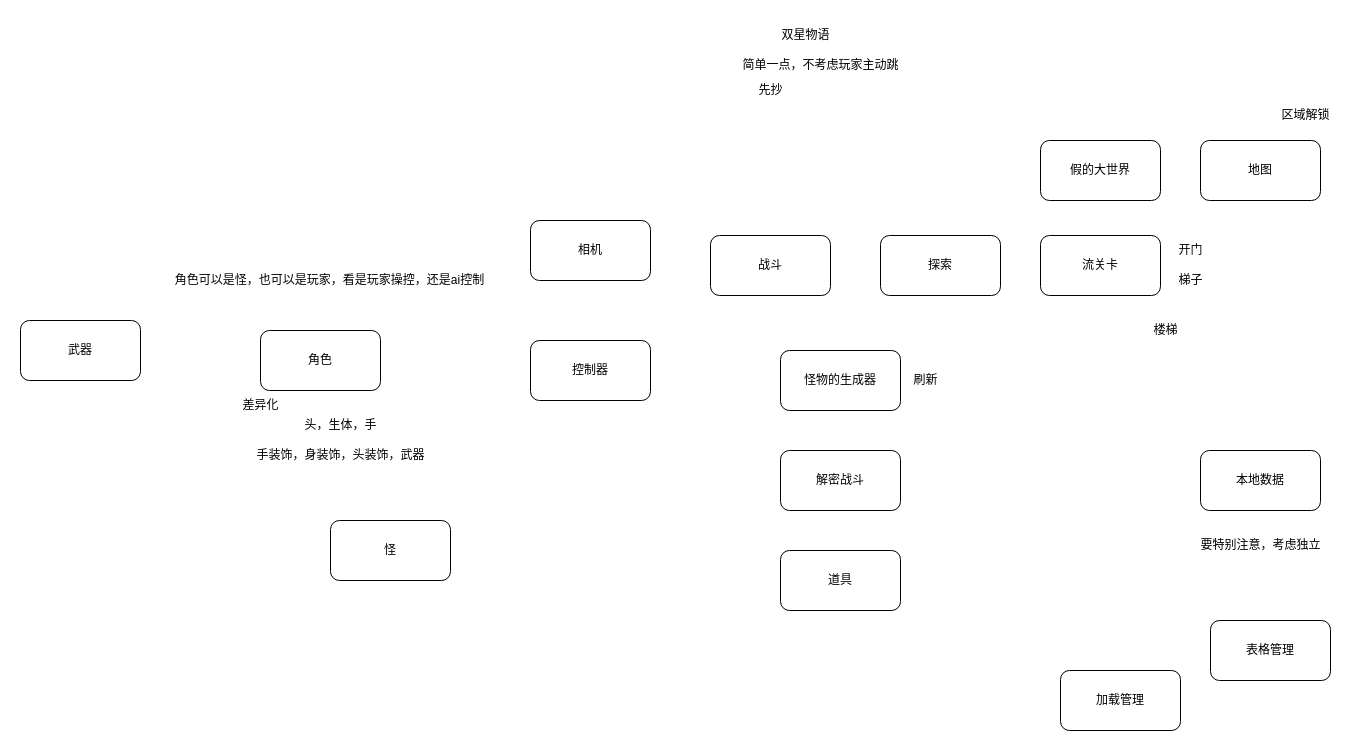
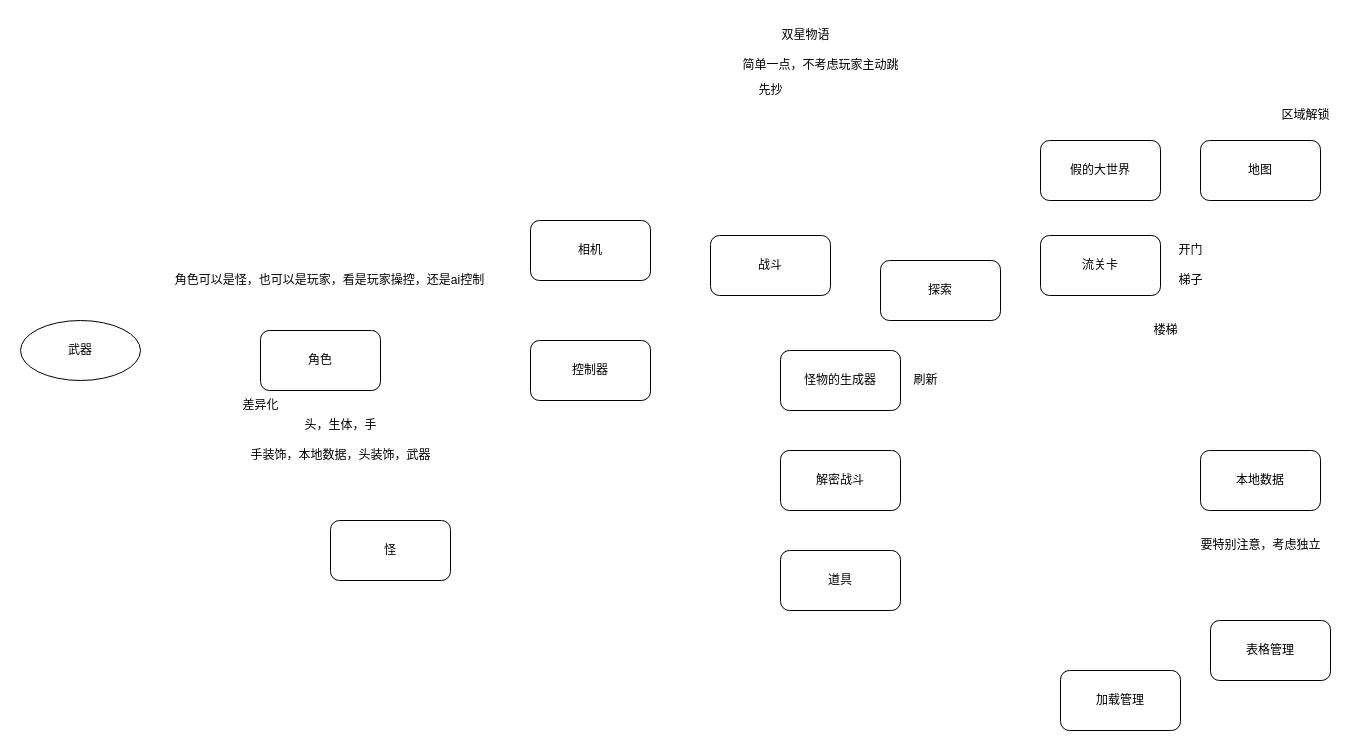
- <mxCell id="15" value="探索" style="rounded=1;whiteSpace=wrap;html=1;" parent="1" vertex="1"><mxGeometry x="880" y="235" width="120" height="60" as="geometry" /></mxCell>
+ <mxCell id="15" value="探索" style="rounded=1;whiteSpace=wrap;html=1;" parent="1" vertex="1"><mxGeometry x="880" y="260" width="120" height="60" as="geometry" /></mxCell>
- <mxCell id="9" value="武器" style="rounded=1;whiteSpace=wrap;html=1;" parent="1" vertex="1"><mxGeometry x="20" y="320" width="120" height="60" as="geometry" /></mxCell>
+ <mxCell id="9" value="武器" style="ellipse;whiteSpace=wrap;html=1;" parent="1" vertex="1"><mxGeometry x="20" y="320" width="120" height="60" as="geometry" /></mxCell>
- <mxCell id="8" value="手装饰，身装饰，头装饰，武器" style="text;html=1;align=center;verticalAlign=middle;resizable=0;points=[];autosize=1;strokeColor=none;fillColor=none;" parent="1" vertex="1"><mxGeometry x="245" y="440" width="190" height="30" as="geometry" /></mxCell>
+ <mxCell id="8" value="手装饰，本地数据，头装饰，武器" style="text;html=1;align=center;verticalAlign=middle;resizable=0;points=[];autosize=1;strokeColor=none;fillColor=none;" parent="1" vertex="1"><mxGeometry x="245" y="440" width="190" height="30" as="geometry" /></mxCell>
